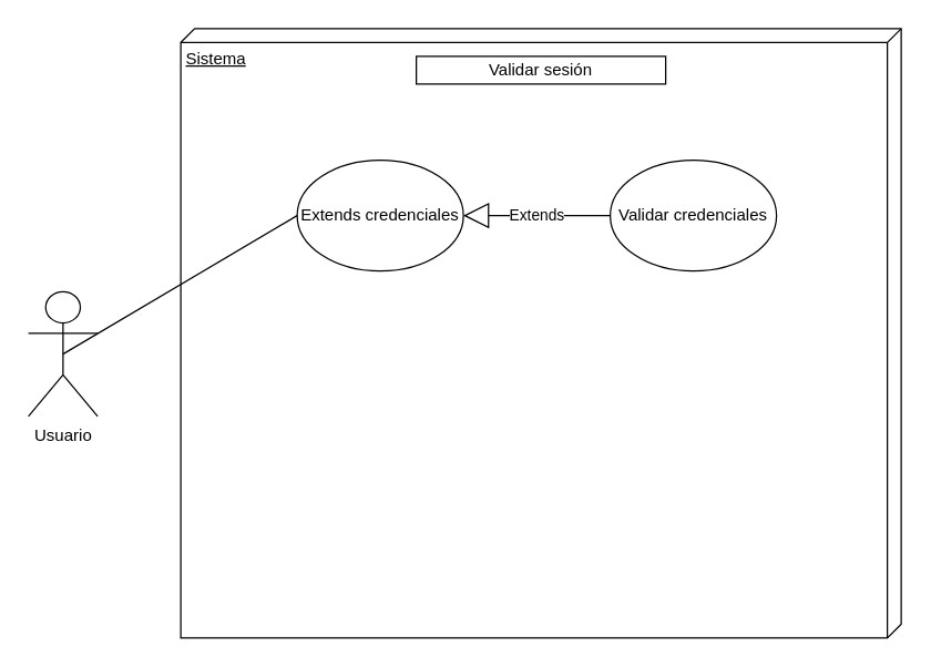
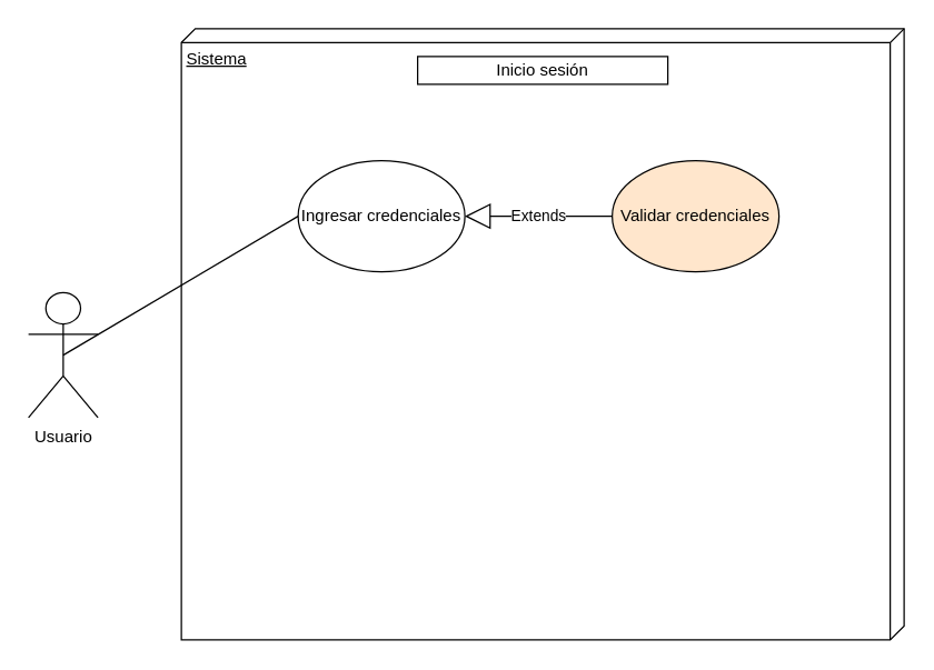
- <mxCell id="5" value="Validar sesión" style="rounded=0;whiteSpace=wrap;html=1;" parent="1" vertex="1"><mxGeometry x="300" y="40" width="180" height="20" as="geometry" /></mxCell>
+ <mxCell id="5" value="Inicio sesión" style="rounded=0;whiteSpace=wrap;html=1;" parent="1" vertex="1"><mxGeometry x="300" y="40" width="180" height="20" as="geometry" /></mxCell>
- <mxCell id="4" value="Extends credenciales" style="ellipse;whiteSpace=wrap;html=1;" parent="1" vertex="1"><mxGeometry x="214" y="115" width="120" height="80" as="geometry" /></mxCell>
+ <mxCell id="4" value="Ingresar credenciales" style="ellipse;whiteSpace=wrap;html=1;" parent="1" vertex="1"><mxGeometry x="214" y="115" width="120" height="80" as="geometry" /></mxCell>
- <mxCell id="6" value="Validar credenciales" style="ellipse;whiteSpace=wrap;html=1;" parent="1" vertex="1"><mxGeometry x="440" y="115" width="120" height="80" as="geometry" /></mxCell>
+ <mxCell id="6" value="Validar credenciales" style="ellipse;whiteSpace=wrap;html=1;fillColor=#ffe6cc;" parent="1" vertex="1"><mxGeometry x="440" y="115" width="120" height="80" as="geometry" /></mxCell>
